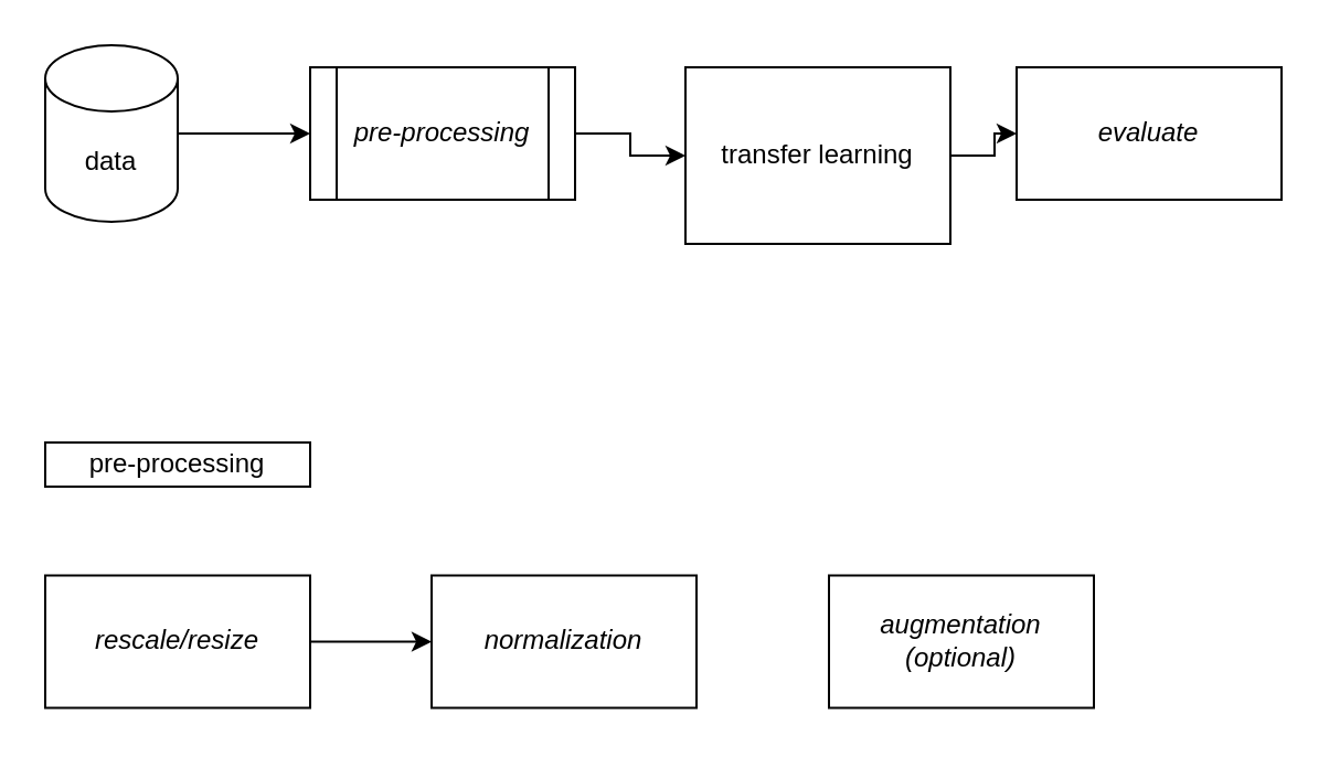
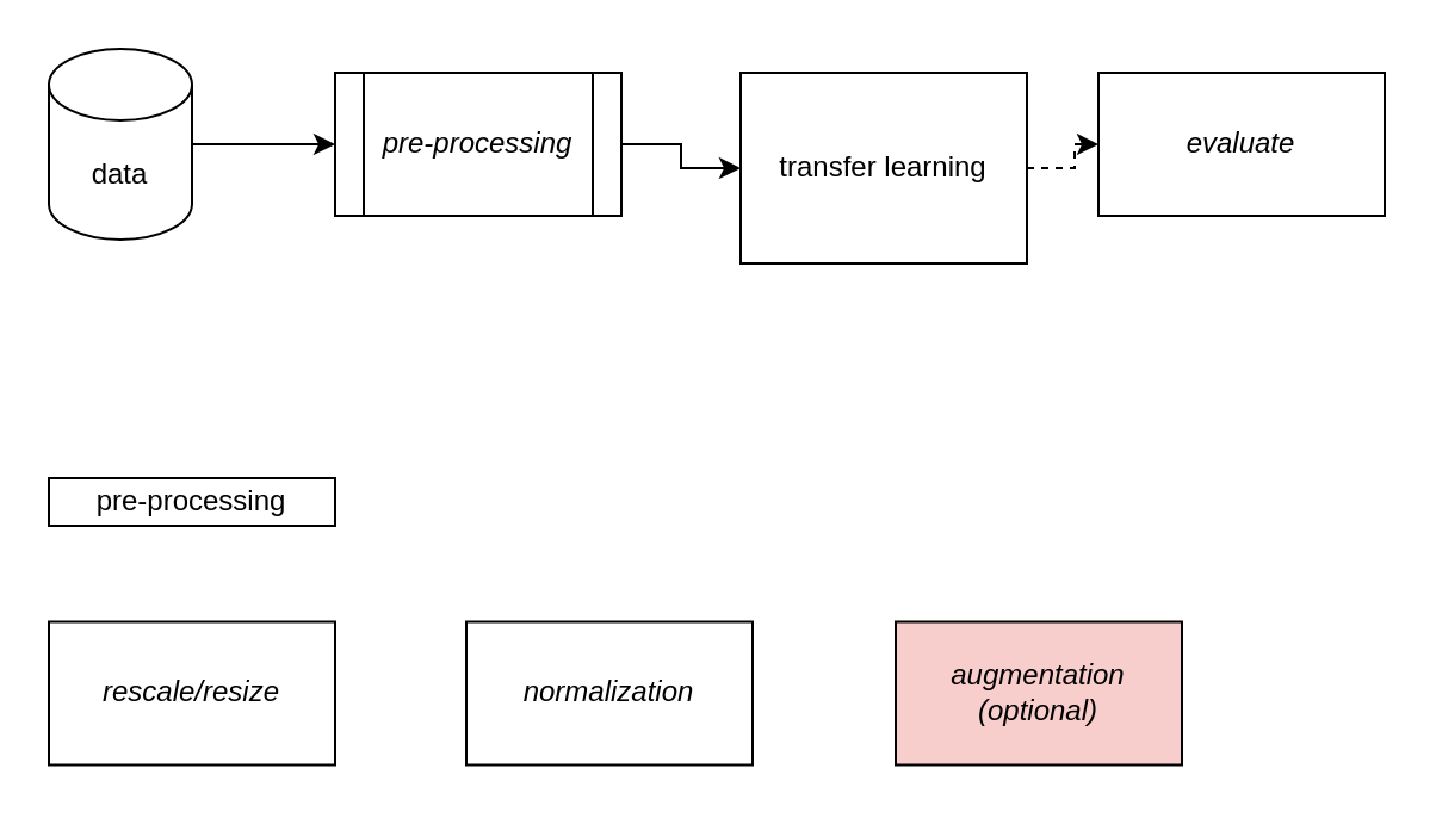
- <mxCell id="6" style="edgeStyle=orthogonalEdgeStyle;rounded=0;orthogonalLoop=1;jettySize=auto;html=1;exitX=1;exitY=0.5;exitDx=0;exitDy=0;" edge="1" parent="1" source="13" target="7"><mxGeometry relative="1" as="geometry"><mxPoint x="430" y="60" as="sourcePoint" /></mxGeometry></mxCell>
+ <mxCell id="6" style="edgeStyle=orthogonalEdgeStyle;rounded=0;orthogonalLoop=1;jettySize=auto;html=1;exitX=1;exitY=0.5;exitDx=0;exitDy=0;dashed=1;" edge="1" parent="1" source="13" target="7"><mxGeometry relative="1" as="geometry"><mxPoint x="430" y="60" as="sourcePoint" /></mxGeometry></mxCell>
- <mxCell id="8" style="edgeStyle=orthogonalEdgeStyle;rounded=0;orthogonalLoop=1;jettySize=auto;html=1;" edge="1" parent="1" source="9" target="10"><mxGeometry relative="1" as="geometry" /></mxCell>
- <mxCell id="11" value="&lt;i&gt;augmentation (optional)&lt;/i&gt;" style="rounded=0;whiteSpace=wrap;html=1;" vertex="1" parent="1"><mxGeometry x="375" y="260.25" width="120" height="60" as="geometry" /></mxCell>
+ <mxCell id="11" value="&lt;i&gt;augmentation (optional)&lt;/i&gt;" style="rounded=0;whiteSpace=wrap;html=1;fillColor=#f8cecc;" vertex="1" parent="1"><mxGeometry x="375" y="260.25" width="120" height="60" as="geometry" /></mxCell>
